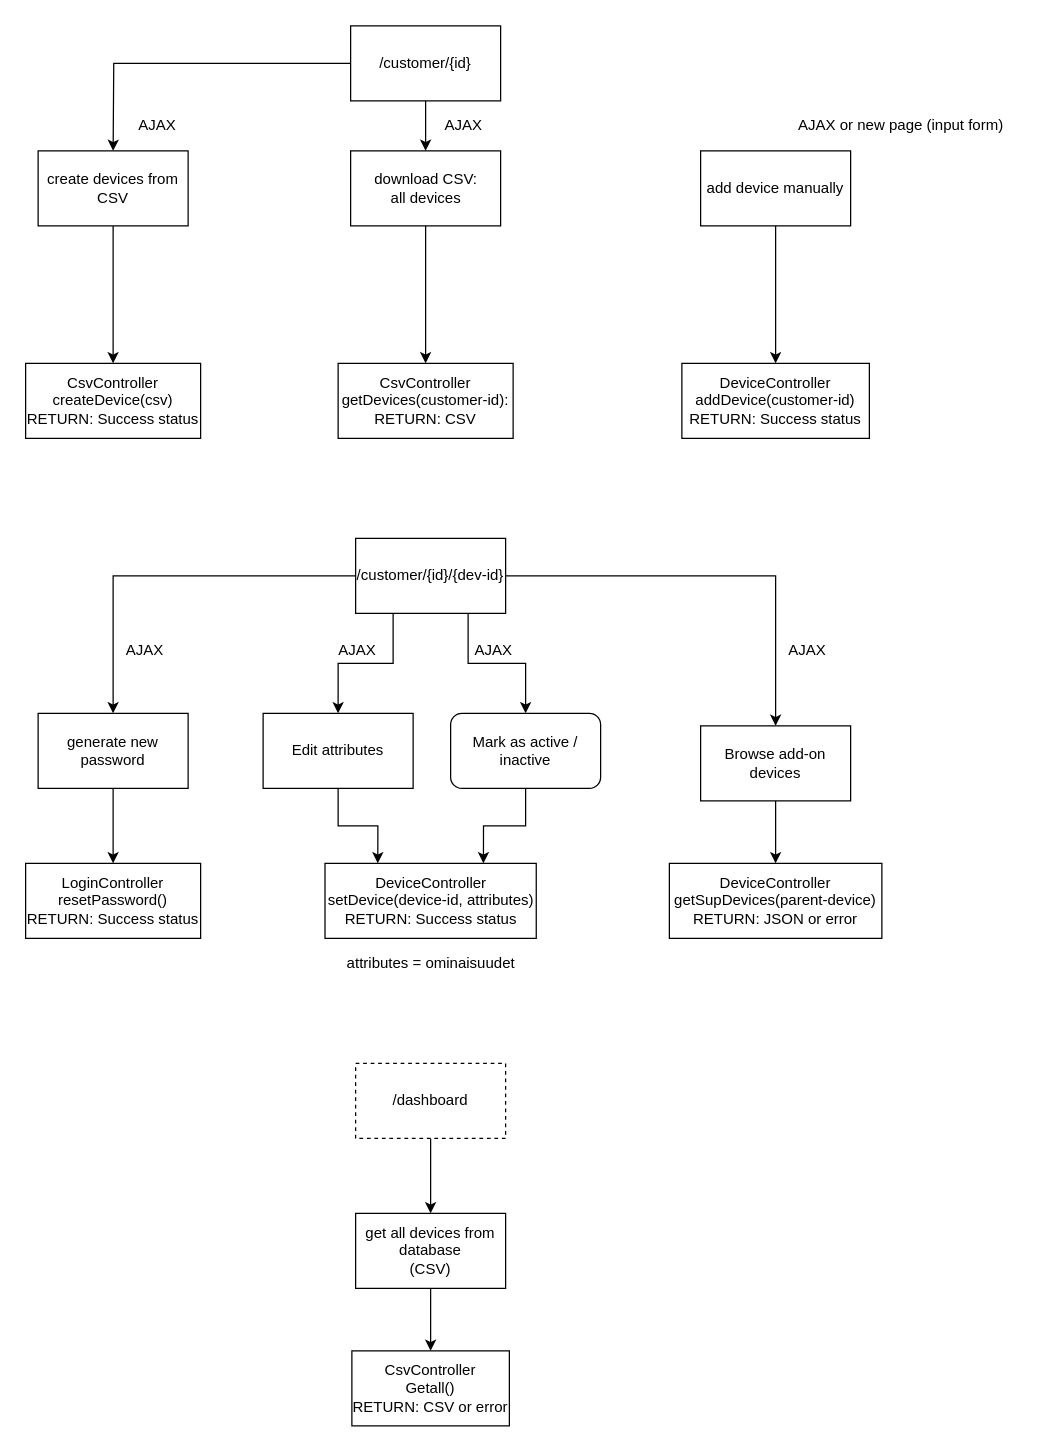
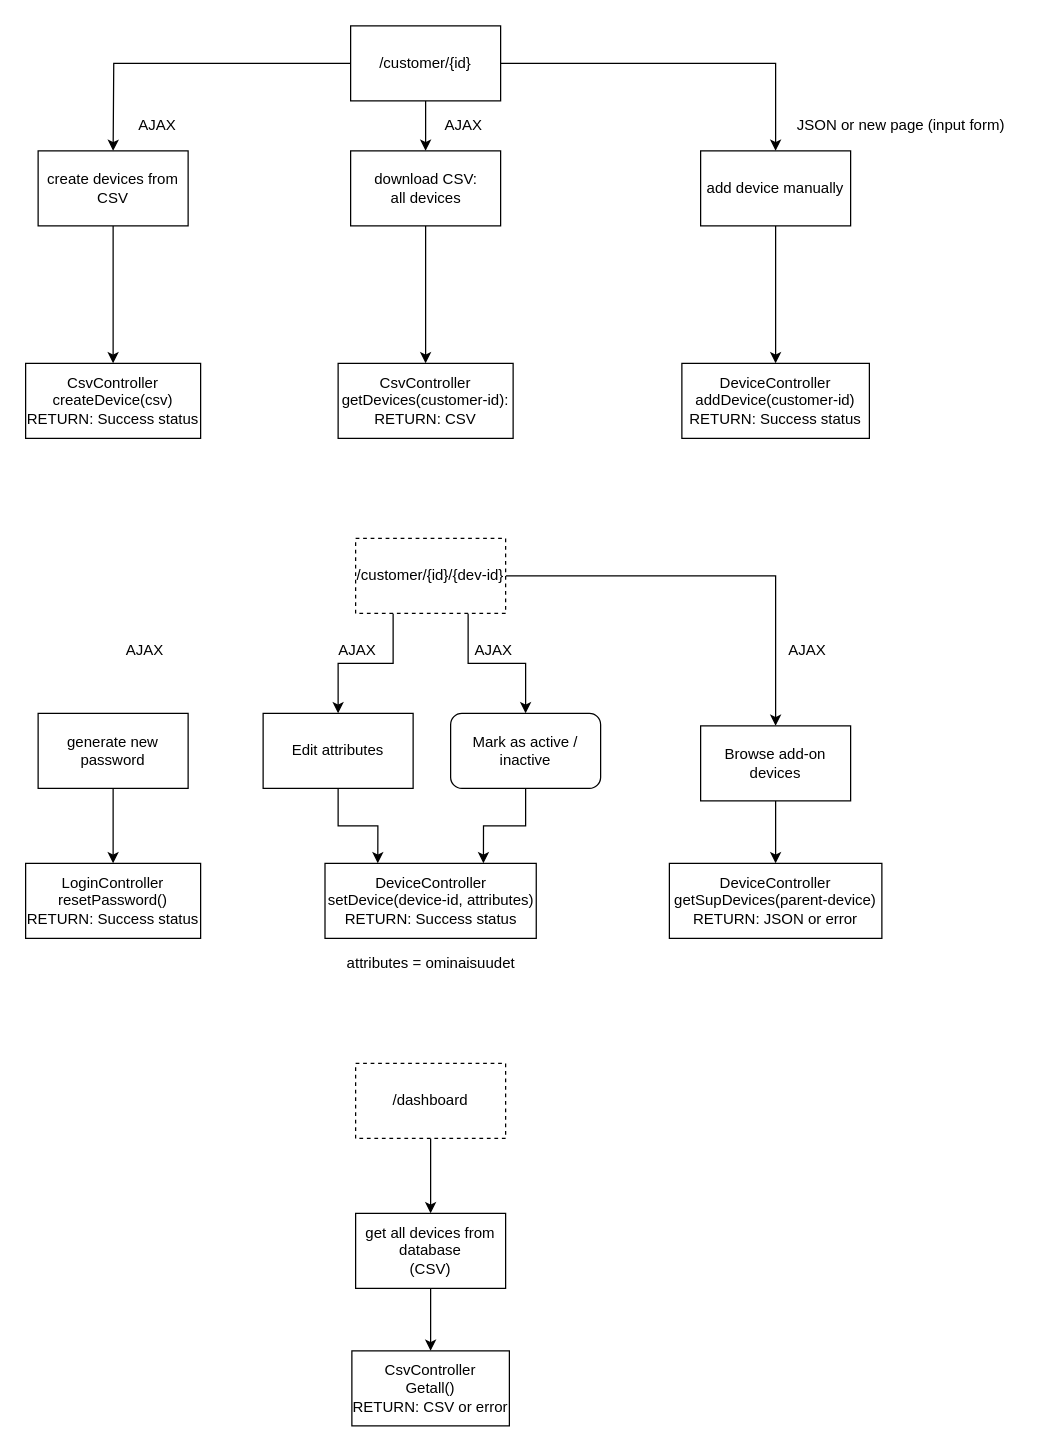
+ <mxCell id="3" style="edgeStyle=orthogonalEdgeStyle;rounded=0;orthogonalLoop=1;jettySize=auto;html=1;exitX=1;exitY=0.5;exitDx=0;exitDy=0;entryX=0.5;entryY=0;entryDx=0;entryDy=0;" edge="1" parent="1" source="5" target="10"><mxGeometry relative="1" as="geometry"><mxPoint x="280" y="130" as="targetPoint" /></mxGeometry></mxCell>
- <mxCell id="14" value="AJAX or new page (input form)" style="text;html=1;align=center;verticalAlign=middle;resizable=0;points=[];autosize=1;" vertex="1" parent="1"><mxGeometry x="630" y="90" width="180" height="20" as="geometry" /></mxCell>
+ <mxCell id="14" value="JSON or new page (input form)" style="text;html=1;align=center;verticalAlign=middle;resizable=0;points=[];autosize=1;" vertex="1" parent="1"><mxGeometry x="630" y="90" width="180" height="20" as="geometry" /></mxCell>
- <mxCell id="20" style="edgeStyle=orthogonalEdgeStyle;rounded=0;orthogonalLoop=1;jettySize=auto;html=1;exitX=0;exitY=0.5;exitDx=0;exitDy=0;entryX=0.5;entryY=0;entryDx=0;entryDy=0;" edge="1" parent="1" source="23" target="27"><mxGeometry relative="1" as="geometry"><mxPoint x="90" y="560" as="targetPoint" /></mxGeometry></mxCell>
- <mxCell id="23" value="/customer/{id}/{dev-id}" style="whiteSpace=wrap;html=1;" vertex="1" parent="1"><mxGeometry x="284" y="430" width="120" height="60" as="geometry" /></mxCell>
+ <mxCell id="23" value="/customer/{id}/{dev-id}" style="whiteSpace=wrap;html=1;dashed=1;" vertex="1" parent="1"><mxGeometry x="284" y="430" width="120" height="60" as="geometry" /></mxCell>
